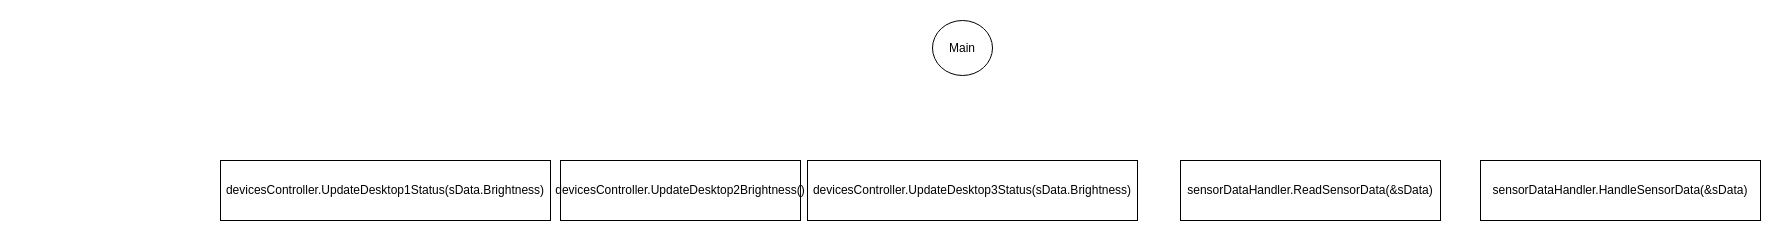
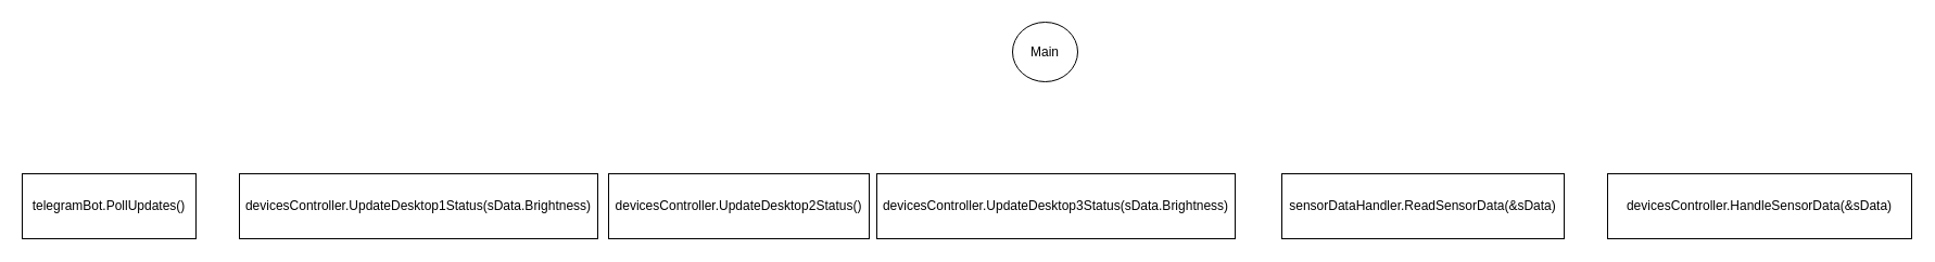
+ <mxCell id="3" value="telegramBot.PollUpdates()" style="rounded=0;whiteSpace=wrap;html=1;" vertex="1" parent="1"><mxGeometry x="20" y="160" width="160" height="60" as="geometry" /></mxCell>
- <mxCell id="5" value="devicesController.UpdateDesktop2Brightness()" style="rounded=0;whiteSpace=wrap;html=1;" vertex="1" parent="1"><mxGeometry x="560" y="160" width="240" height="60" as="geometry" /></mxCell>
+ <mxCell id="5" value="devicesController.UpdateDesktop2Status()" style="rounded=0;whiteSpace=wrap;html=1;" vertex="1" parent="1"><mxGeometry x="560" y="160" width="240" height="60" as="geometry" /></mxCell>
- <mxCell id="8" value="sensorDataHandler.HandleSensorData(&amp;amp;sData)" style="rounded=0;whiteSpace=wrap;html=1;" vertex="1" parent="1"><mxGeometry x="1480" y="160" width="280" height="60" as="geometry" /></mxCell>
+ <mxCell id="8" value="devicesController.HandleSensorData(&amp;amp;sData)" style="rounded=0;whiteSpace=wrap;html=1;" vertex="1" parent="1"><mxGeometry x="1480" y="160" width="280" height="60" as="geometry" /></mxCell>
